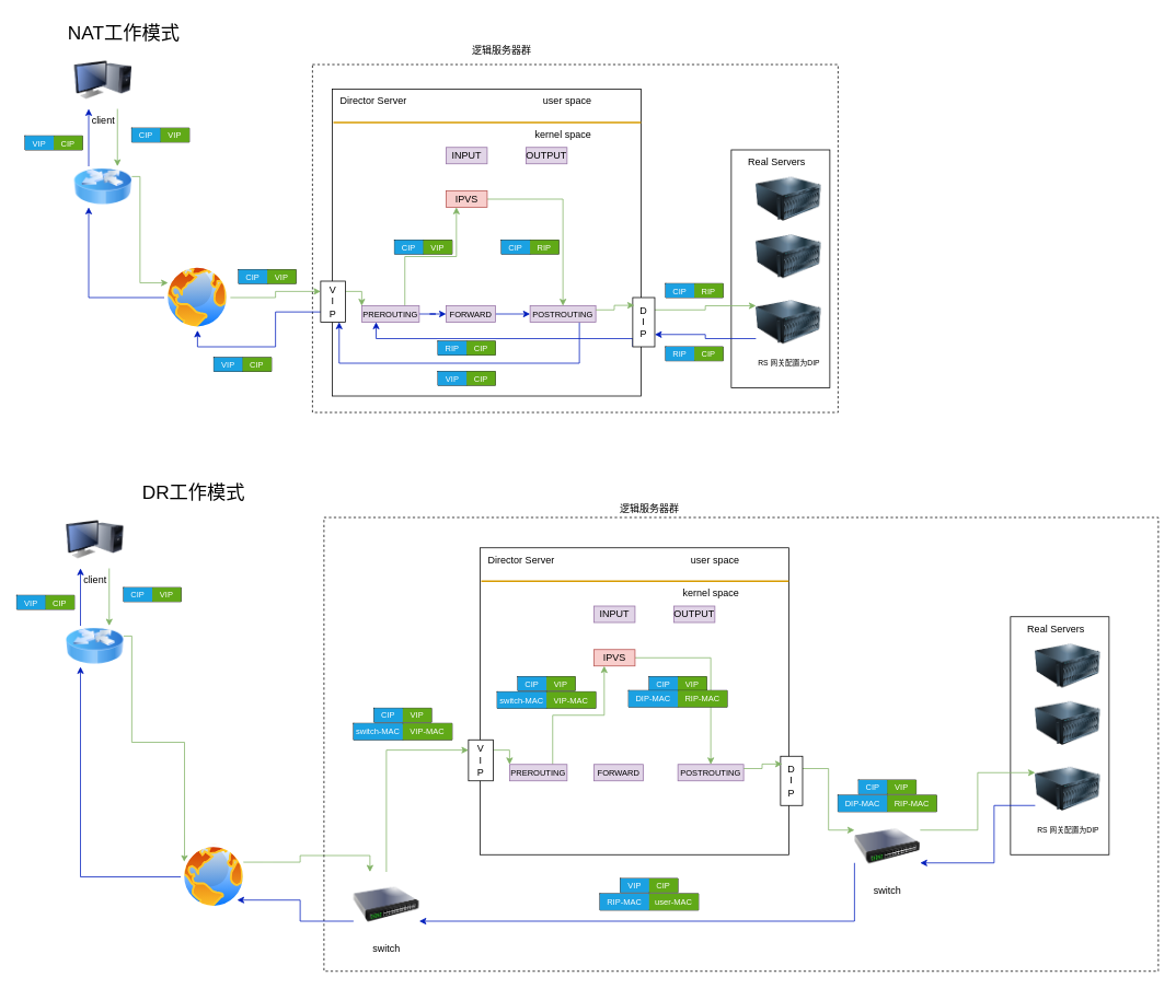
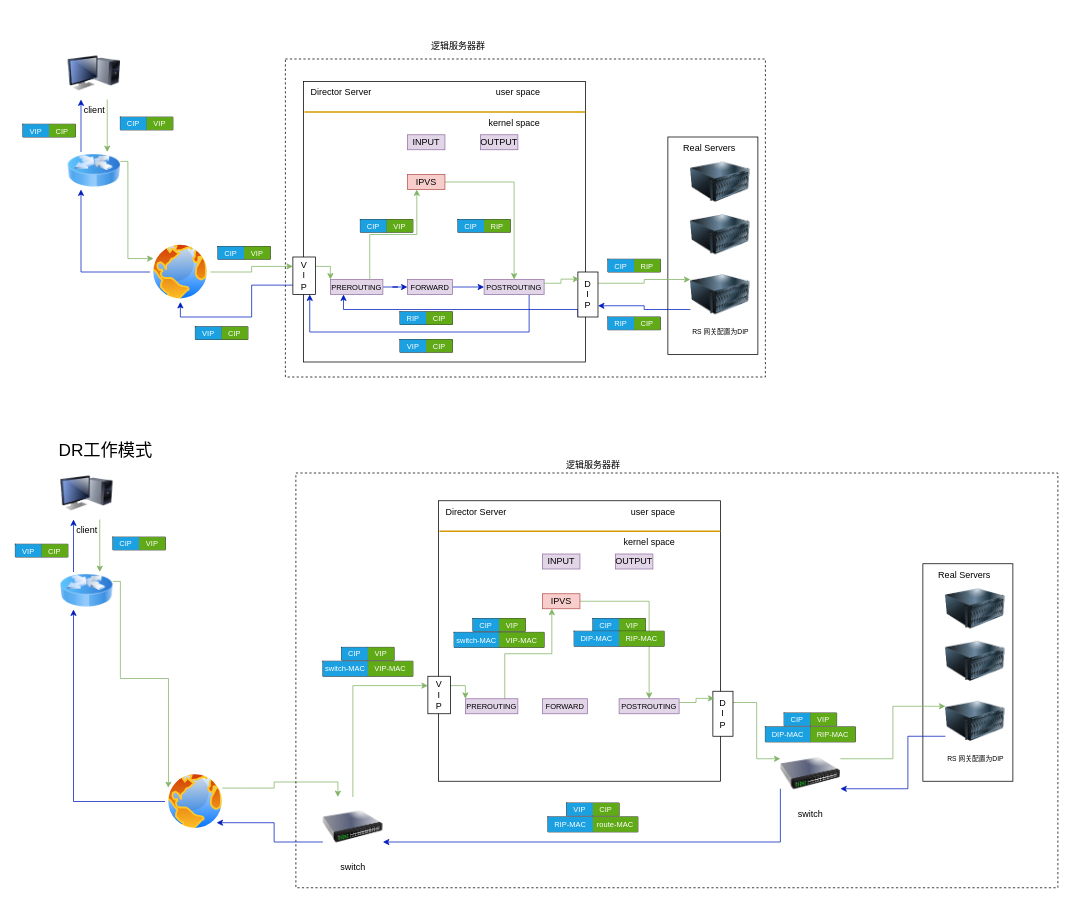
- <mxCell id="2" value="NAT工作模式" style="text;html=1;align=center;verticalAlign=middle;resizable=0;points=[];autosize=1;strokeColor=none;fillColor=none;fontSize=23;" vertex="1" parent="1"><mxGeometry x="70" width="160" height="40" as="geometry" y="20" /></mxCell>
- <mxCell id="83" value="DR工作模式" style="text;html=1;align=center;verticalAlign=middle;resizable=0;points=[];autosize=1;strokeColor=none;fillColor=none;fontSize=23;" vertex="1" parent="1"><mxGeometry x="160" y="580" width="150" height="40" as="geometry" /></mxCell>
+ <mxCell id="83" value="DR工作模式" style="text;html=1;align=center;verticalAlign=middle;resizable=0;points=[];autosize=1;strokeColor=none;fillColor=none;fontSize=23;" vertex="1" parent="1"><mxGeometry x="65" y="580" width="150" height="40" as="geometry" /></mxCell>
- <mxCell id="172" value="&lt;font style=&quot;font-size: 10px;&quot;&gt;user-MAC&lt;/font&gt;" style="shape=partialRectangle;html=1;whiteSpace=wrap;connectable=0;strokeColor=#2D7600;overflow=hidden;fillColor=#60a917;top=0;left=0;bottom=0;right=0;pointerEvents=1;fontSize=10;fontColor=#ffffff;" vertex="1" parent="170"><mxGeometry x="60" width="60" height="20" as="geometry"><mxRectangle width="60" height="20" as="alternateBounds" /></mxGeometry></mxCell>
+ <mxCell id="172" value="&lt;font style=&quot;font-size: 10px;&quot;&gt;route-MAC&lt;/font&gt;" style="shape=partialRectangle;html=1;whiteSpace=wrap;connectable=0;strokeColor=#2D7600;overflow=hidden;fillColor=#60a917;top=0;left=0;bottom=0;right=0;pointerEvents=1;fontSize=10;fontColor=#ffffff;" vertex="1" parent="170"><mxGeometry x="60" width="60" height="20" as="geometry"><mxRectangle width="60" height="20" as="alternateBounds" /></mxGeometry></mxCell>
